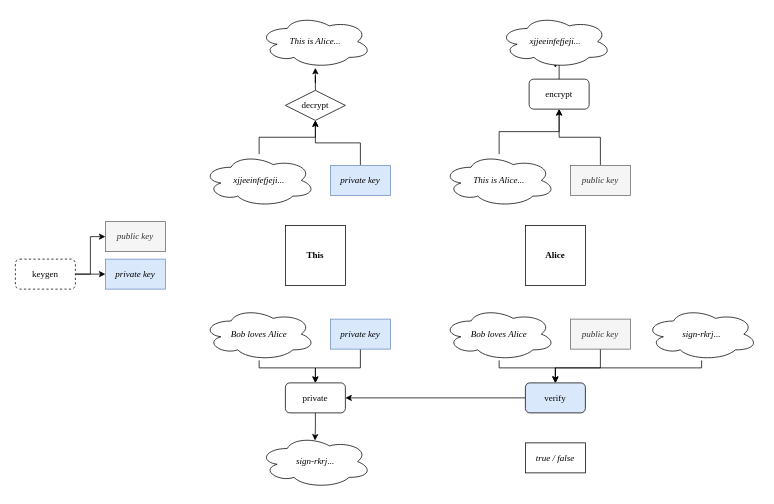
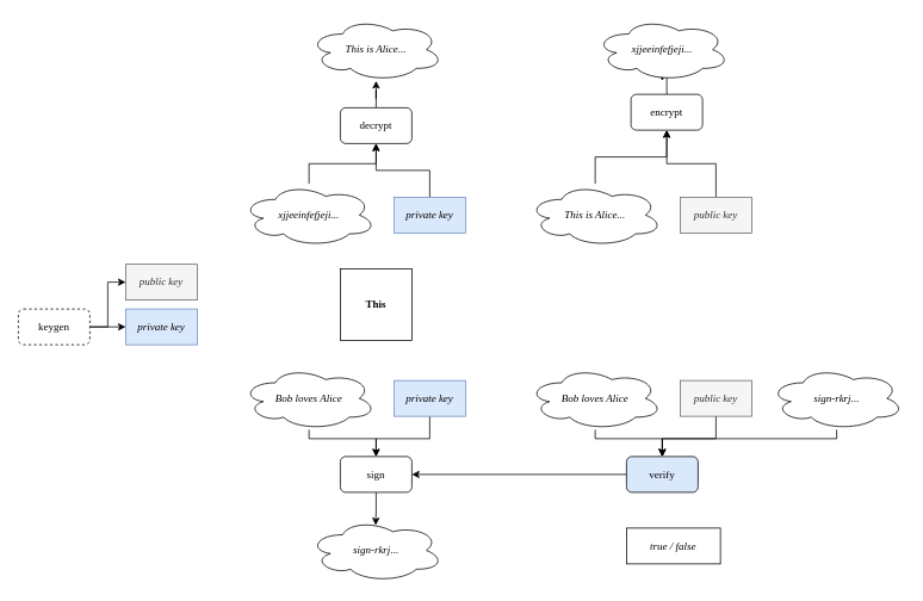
- <mxCell id="19" value="decrypt" style="rhombus;whiteSpace=wrap;html=1;fontFamily=Times New Roman;" parent="1" vertex="1"><mxGeometry x="380" width="80" height="40" as="geometry" y="120" /></mxCell>
+ <mxCell id="19" value="decrypt" style="rounded=1;whiteSpace=wrap;html=1;fontFamily=Times New Roman;" parent="1" vertex="1"><mxGeometry x="380" width="80" height="40" as="geometry" y="120" /></mxCell>
- <mxCell id="3" value="Alice" style="whiteSpace=wrap;html=1;aspect=fixed;fontFamily=Times New Roman;fontStyle=1" parent="1" vertex="1"><mxGeometry x="700" y="300" width="80" height="80" as="geometry" /></mxCell>
- <mxCell id="24" value="private" style="rounded=1;whiteSpace=wrap;html=1;fontFamily=Times New Roman;" parent="1" vertex="1"><mxGeometry x="380" y="510" width="80" height="40" as="geometry" /></mxCell>
+ <mxCell id="24" value="sign" style="rounded=1;whiteSpace=wrap;html=1;fontFamily=Times New Roman;" parent="1" vertex="1"><mxGeometry x="380" y="510" width="80" height="40" as="geometry" /></mxCell>
- <mxCell id="38" value="true / false" style="rounded=0;whiteSpace=wrap;html=1;fontFamily=Times New Roman;fontStyle=2;" parent="1" vertex="1"><mxGeometry x="700" y="590" width="80" height="40" as="geometry" /></mxCell>
+ <mxCell id="38" value="true / false" style="rounded=0;whiteSpace=wrap;html=1;fontFamily=Times New Roman;fontStyle=2;" parent="1" vertex="1"><mxGeometry x="700" y="590" width="105" height="40" as="geometry" /></mxCell>
